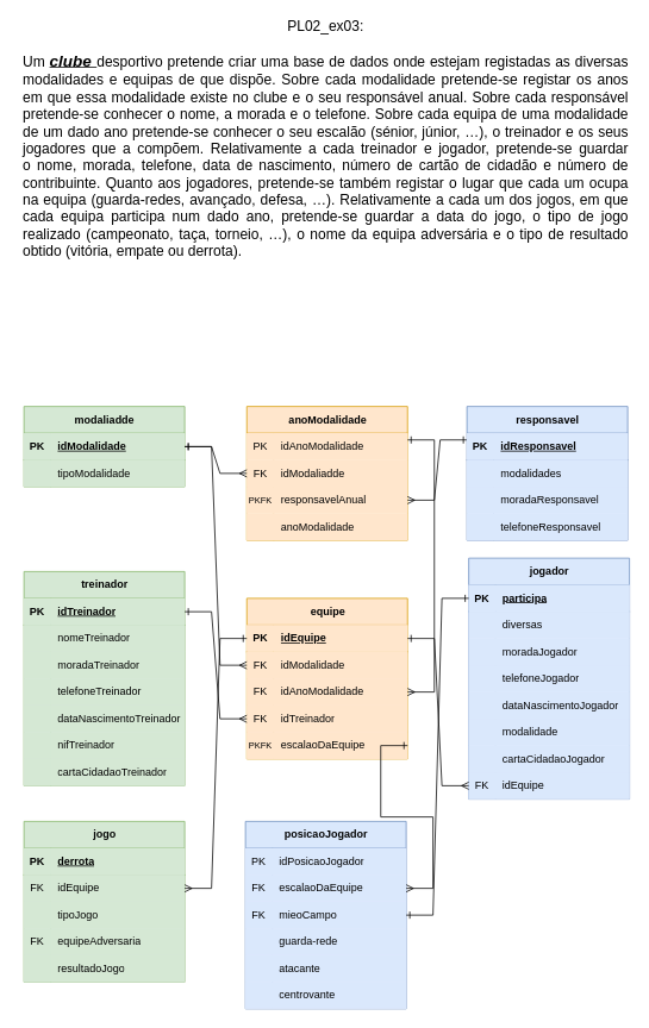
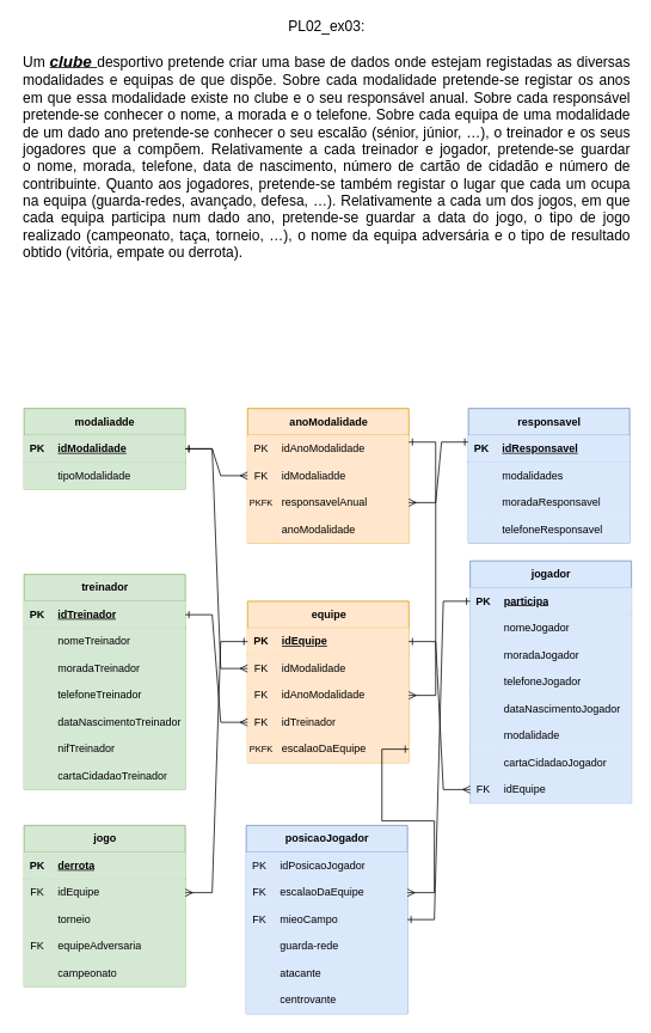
- <mxCell id="85" value="diversas" style="shape=partialRectangle;connectable=0;fillColor=#dae8fc;top=0;left=0;bottom=0;right=0;align=left;spacingLeft=6;overflow=hidden;whiteSpace=wrap;html=1;strokeColor=#6c8ebf;" vertex="1" parent="83"><mxGeometry x="30" width="150" height="30" as="geometry"><mxRectangle width="150" height="30" as="alternateBounds" /></mxGeometry></mxCell>
+ <mxCell id="85" value="nomeJogador" style="shape=partialRectangle;connectable=0;fillColor=#dae8fc;top=0;left=0;bottom=0;right=0;align=left;spacingLeft=6;overflow=hidden;whiteSpace=wrap;html=1;strokeColor=#6c8ebf;" vertex="1" parent="83"><mxGeometry x="30" width="150" height="30" as="geometry"><mxRectangle width="150" height="30" as="alternateBounds" /></mxGeometry></mxCell>
- <mxCell id="133" value="tipoJogo" style="shape=partialRectangle;connectable=0;fillColor=#d5e8d4;top=0;left=0;bottom=0;right=0;align=left;spacingLeft=6;overflow=hidden;whiteSpace=wrap;html=1;strokeColor=#82b366;" vertex="1" parent="131"><mxGeometry x="30" width="150" height="30" as="geometry"><mxRectangle width="150" height="30" as="alternateBounds" /></mxGeometry></mxCell>
+ <mxCell id="133" value="torneio" style="shape=partialRectangle;connectable=0;fillColor=#d5e8d4;top=0;left=0;bottom=0;right=0;align=left;spacingLeft=6;overflow=hidden;whiteSpace=wrap;html=1;strokeColor=#82b366;" vertex="1" parent="131"><mxGeometry x="30" width="150" height="30" as="geometry"><mxRectangle width="150" height="30" as="alternateBounds" /></mxGeometry></mxCell>
- <mxCell id="139" value="resultadoJogo" style="shape=partialRectangle;connectable=0;fillColor=#d5e8d4;top=0;left=0;bottom=0;right=0;align=left;spacingLeft=6;overflow=hidden;whiteSpace=wrap;html=1;strokeColor=#82b366;" vertex="1" parent="137"><mxGeometry x="30" width="150" height="30" as="geometry"><mxRectangle width="150" height="30" as="alternateBounds" /></mxGeometry></mxCell>
+ <mxCell id="139" value="campeonato" style="shape=partialRectangle;connectable=0;fillColor=#d5e8d4;top=0;left=0;bottom=0;right=0;align=left;spacingLeft=6;overflow=hidden;whiteSpace=wrap;html=1;strokeColor=#82b366;" vertex="1" parent="137"><mxGeometry x="30" width="150" height="30" as="geometry"><mxRectangle width="150" height="30" as="alternateBounds" /></mxGeometry></mxCell>
